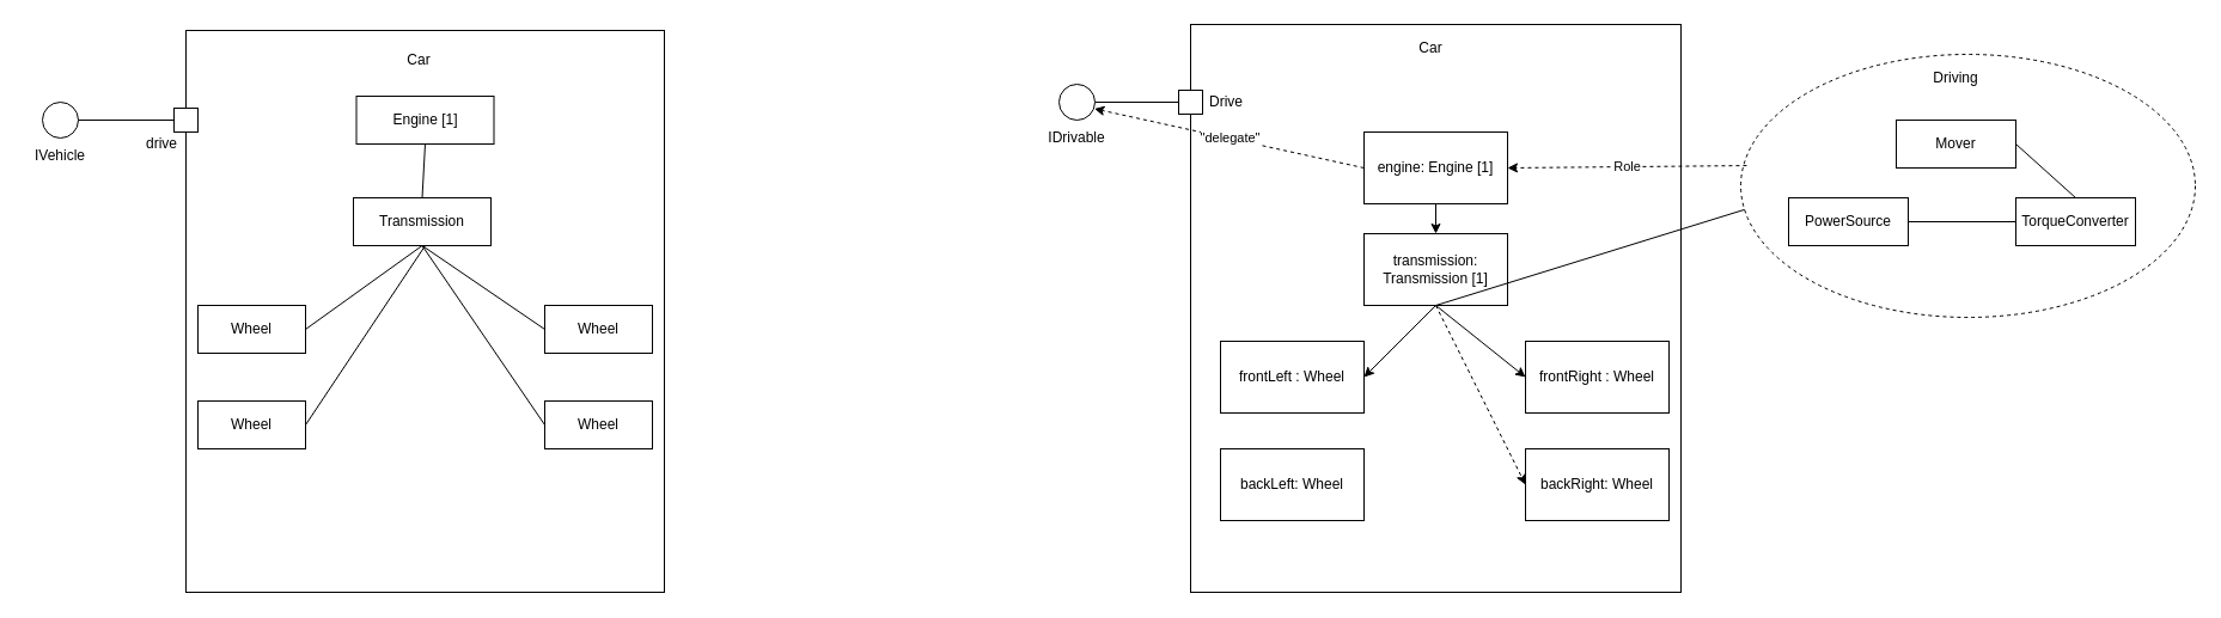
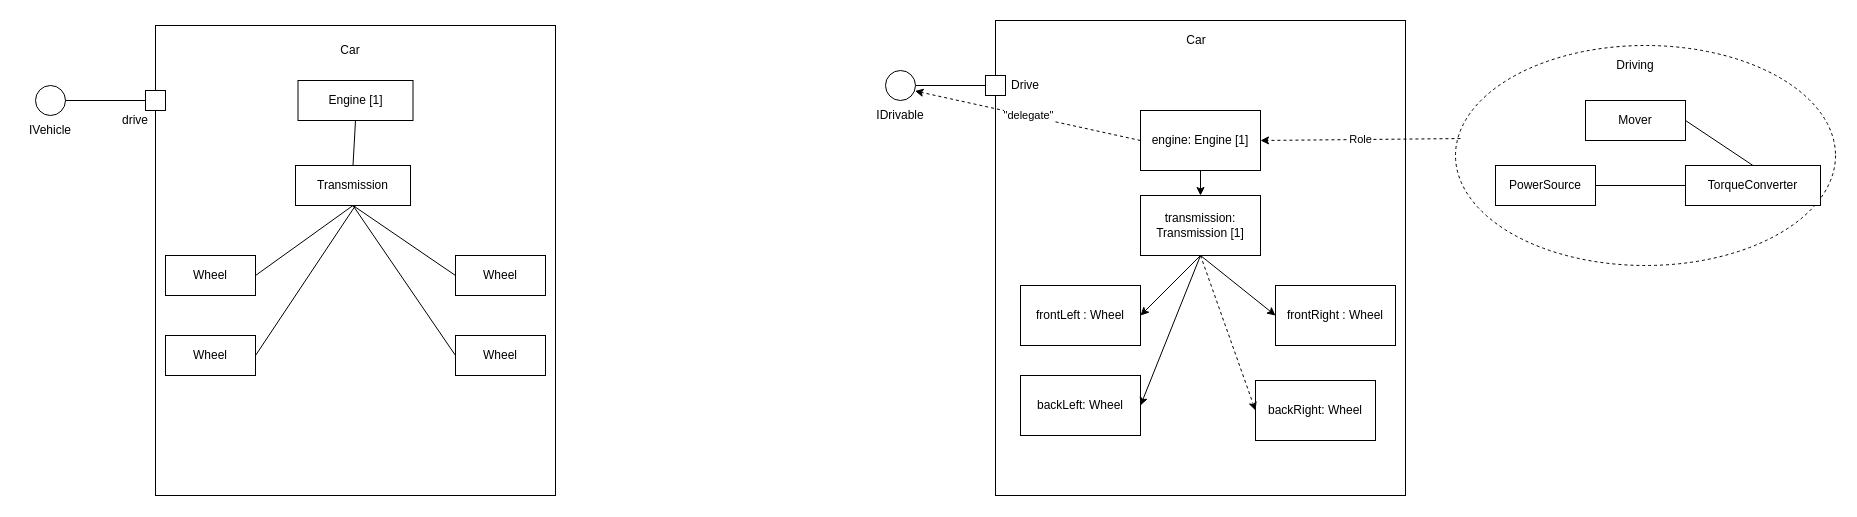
- <mxCell id="42" value="TorqueConverter" style="rounded=0;whiteSpace=wrap;html=1;" vertex="1" parent="1"><mxGeometry x="1685" y="165" width="100" height="40" as="geometry" /></mxCell>
+ <mxCell id="42" value="TorqueConverter" style="rounded=0;whiteSpace=wrap;html=1;" vertex="1" parent="1"><mxGeometry x="1685" y="165" width="135" height="40" as="geometry" /></mxCell>
- <mxCell id="37" value="" style="endArrow=classic;html=1;rounded=0;exitX=0.5;exitY=1;exitDx=0;exitDy=0;" edge="1" parent="1" source="28" target="43"><mxGeometry width="50" height="50" relative="1" as="geometry"><mxPoint x="1205" y="325" as="sourcePoint" /><mxPoint x="1145" y="385" as="targetPoint" /></mxGeometry></mxCell>
+ <mxCell id="37" value="" style="endArrow=classic;html=1;rounded=0;exitX=0.5;exitY=1;exitDx=0;exitDy=0;entryX=1;entryY=0.5;entryDx=0;entryDy=0;" edge="1" parent="1" source="28" target="31"><mxGeometry width="50" height="50" relative="1" as="geometry"><mxPoint x="1205" y="325" as="sourcePoint" /><mxPoint x="1145" y="385" as="targetPoint" /></mxGeometry></mxCell>
- <mxCell id="32" value="backRight: Wheel" style="rounded=0;whiteSpace=wrap;html=1;" vertex="1" parent="1"><mxGeometry x="1275" y="375" width="120" height="60" as="geometry" /></mxCell>
+ <mxCell id="32" value="backRight: Wheel" style="rounded=0;whiteSpace=wrap;html=1;" vertex="1" parent="1"><mxGeometry x="1255" y="380" width="120" height="60" as="geometry" /></mxCell>
